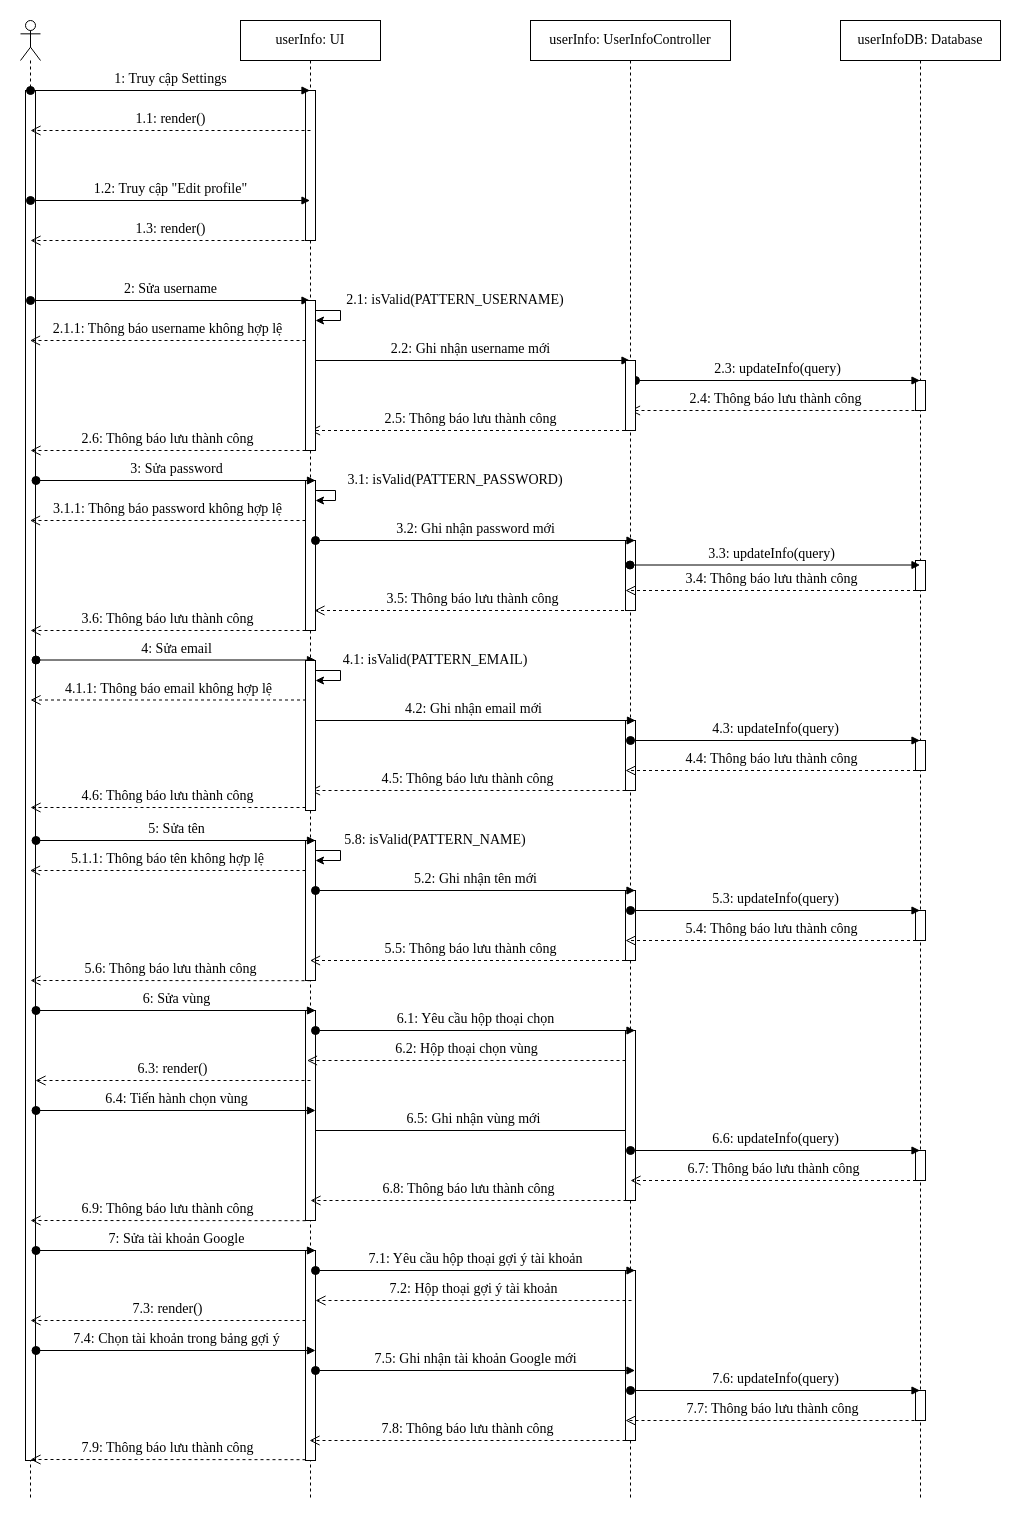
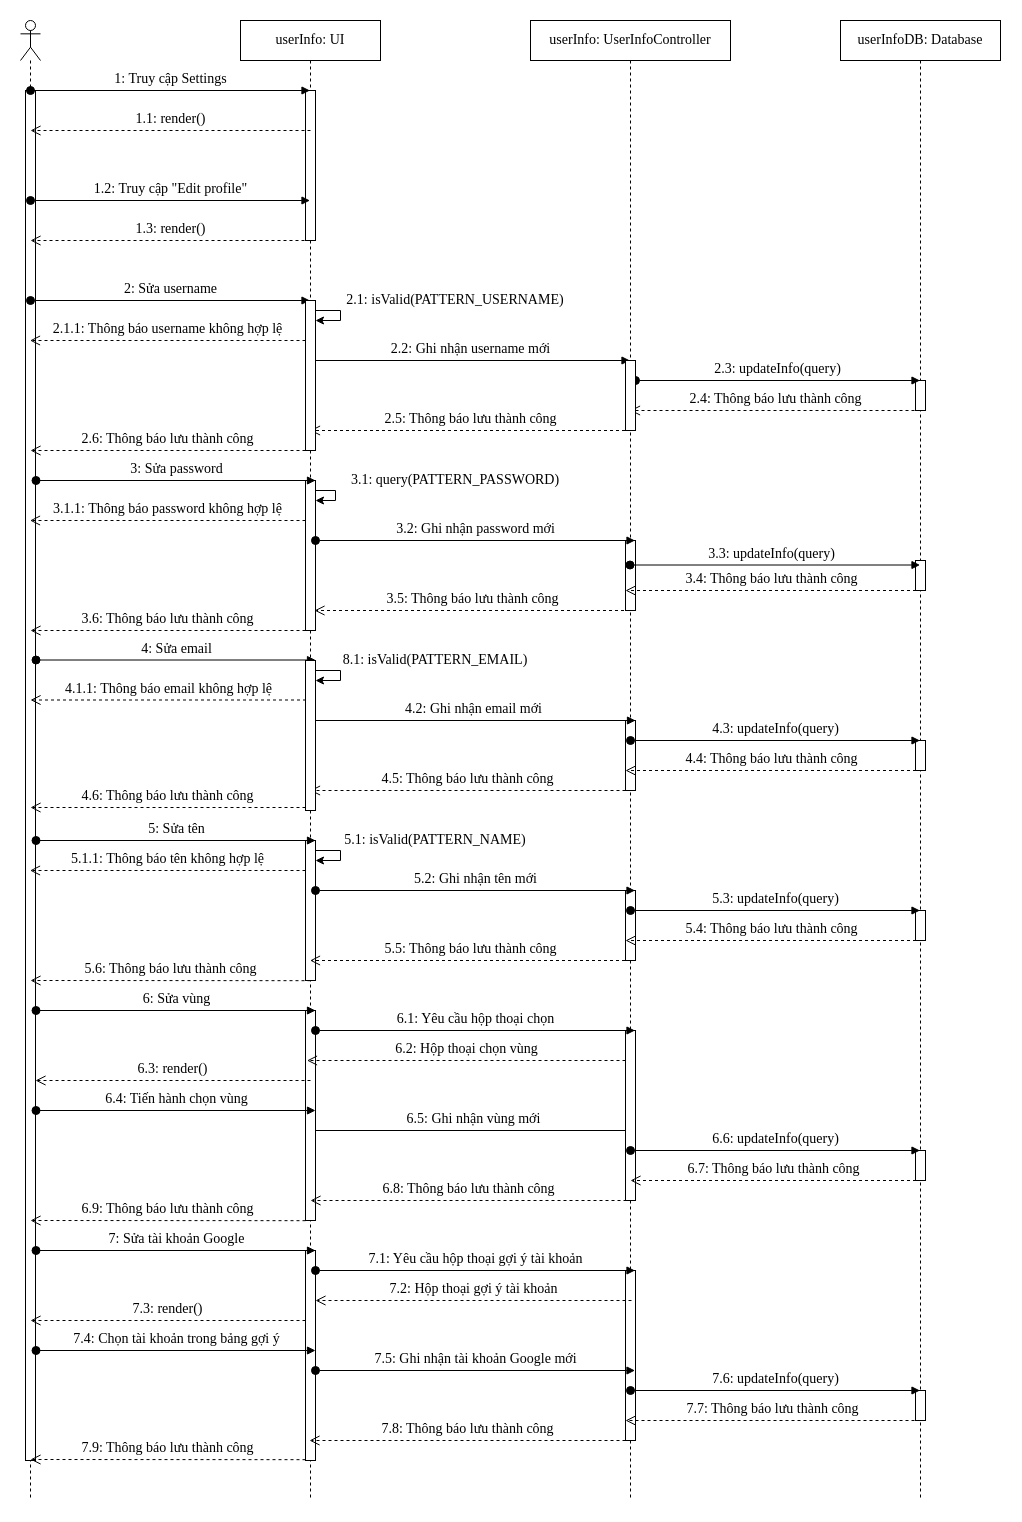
- <mxCell id="42" value="3.1: isValid(PATTERN_PASSWORD)" style="text;html=1;strokeColor=none;fillColor=none;align=center;verticalAlign=middle;whiteSpace=wrap;rounded=0;fontFamily=Verdana;fontSize=14;" parent="1" vertex="1"><mxGeometry x="330" y="470" width="250" height="20" as="geometry" /></mxCell>
+ <mxCell id="42" value="3.1: query(PATTERN_PASSWORD)" style="text;html=1;strokeColor=none;fillColor=none;align=center;verticalAlign=middle;whiteSpace=wrap;rounded=0;fontFamily=Verdana;fontSize=14;" parent="1" vertex="1"><mxGeometry x="330" y="470" width="250" height="20" as="geometry" /></mxCell>
- <mxCell id="46" value="4.1: isValid(PATTERN_EMAIL)" style="text;html=1;strokeColor=none;fillColor=none;align=center;verticalAlign=middle;whiteSpace=wrap;rounded=0;fontFamily=Verdana;fontSize=14;" parent="1" vertex="1"><mxGeometry x="330" y="650" width="210" height="20" as="geometry" /></mxCell>
+ <mxCell id="46" value="8.1: isValid(PATTERN_EMAIL)" style="text;html=1;strokeColor=none;fillColor=none;align=center;verticalAlign=middle;whiteSpace=wrap;rounded=0;fontFamily=Verdana;fontSize=14;" parent="1" vertex="1"><mxGeometry x="330" y="650" width="210" height="20" as="geometry" /></mxCell>
- <mxCell id="53" value="5.8: isValid(PATTERN_NAME)" style="text;html=1;strokeColor=none;fillColor=none;align=center;verticalAlign=middle;whiteSpace=wrap;rounded=0;fontFamily=Verdana;fontSize=14;" parent="1" vertex="1"><mxGeometry x="330" y="830" width="210" height="20" as="geometry" /></mxCell>
+ <mxCell id="53" value="5.1: isValid(PATTERN_NAME)" style="text;html=1;strokeColor=none;fillColor=none;align=center;verticalAlign=middle;whiteSpace=wrap;rounded=0;fontFamily=Verdana;fontSize=14;" parent="1" vertex="1"><mxGeometry x="330" y="830" width="210" height="20" as="geometry" /></mxCell>
